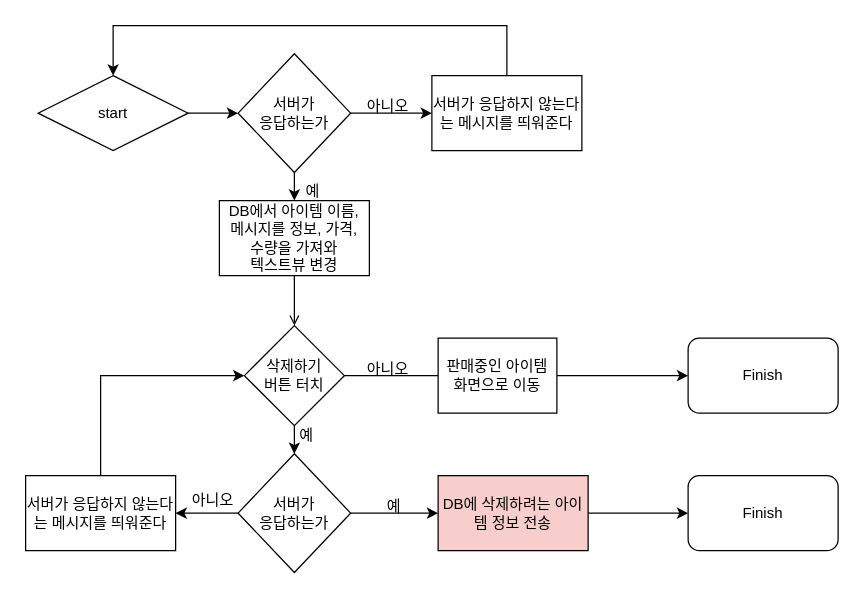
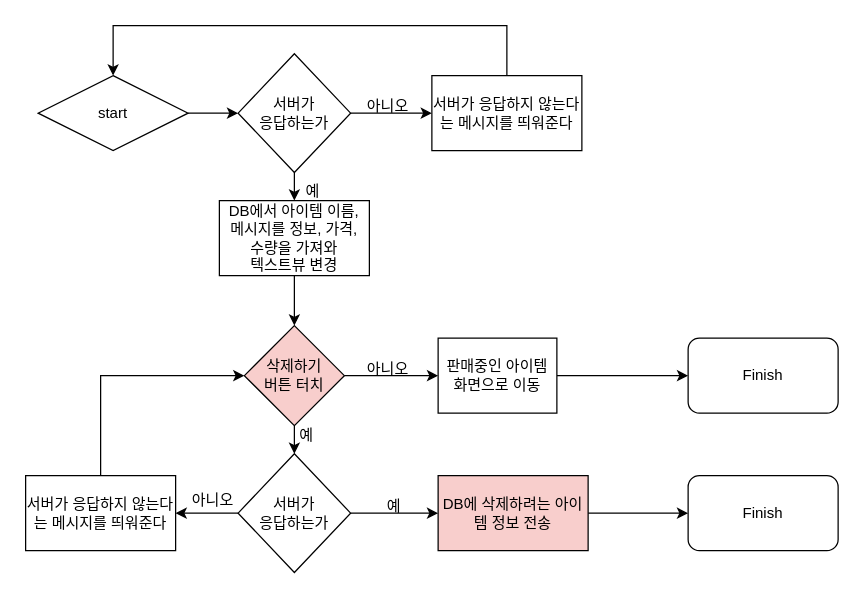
- <mxCell id="7" style="edgeStyle=orthogonalEdgeStyle;rounded=0;orthogonalLoop=1;jettySize=auto;html=1;entryX=0.5;entryY=0;entryDx=0;entryDy=0;endArrow=open;" edge="1" parent="1" source="8" target="14"><mxGeometry relative="1" as="geometry" /></mxCell>
+ <mxCell id="7" style="edgeStyle=orthogonalEdgeStyle;rounded=0;orthogonalLoop=1;jettySize=auto;html=1;entryX=0.5;entryY=0;entryDx=0;entryDy=0;" edge="1" parent="1" source="8" target="14"><mxGeometry relative="1" as="geometry" /></mxCell>
- <mxCell id="14" value="삭제하기&lt;br&gt;버튼 터치" style="rhombus;whiteSpace=wrap;html=1;" vertex="1" parent="1"><mxGeometry x="195" y="260" width="80" height="80" as="geometry" /></mxCell>
+ <mxCell id="14" value="삭제하기&lt;br&gt;버튼 터치" style="rhombus;whiteSpace=wrap;html=1;fillColor=#f8cecc;" vertex="1" parent="1"><mxGeometry x="195" y="260" width="80" height="80" as="geometry" /></mxCell>
- <mxCell id="12" value="" style="edgeStyle=orthogonalEdgeStyle;rounded=0;orthogonalLoop=1;jettySize=auto;html=1;endArrow=none;" edge="1" parent="1" source="14" target="18"><mxGeometry relative="1" as="geometry" /></mxCell>
+ <mxCell id="12" value="" style="edgeStyle=orthogonalEdgeStyle;rounded=0;orthogonalLoop=1;jettySize=auto;html=1;" edge="1" parent="1" source="14" target="18"><mxGeometry relative="1" as="geometry" /></mxCell>
